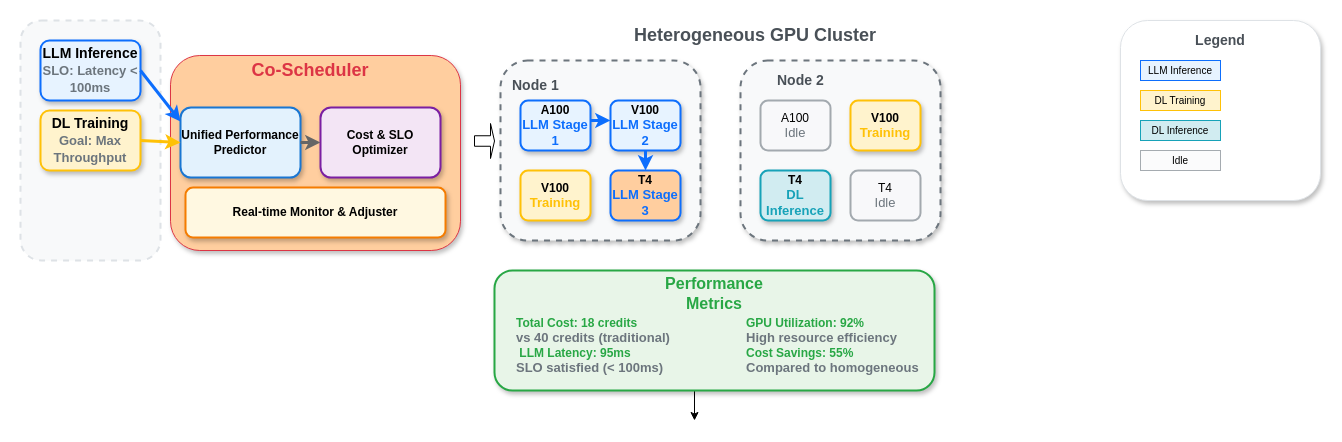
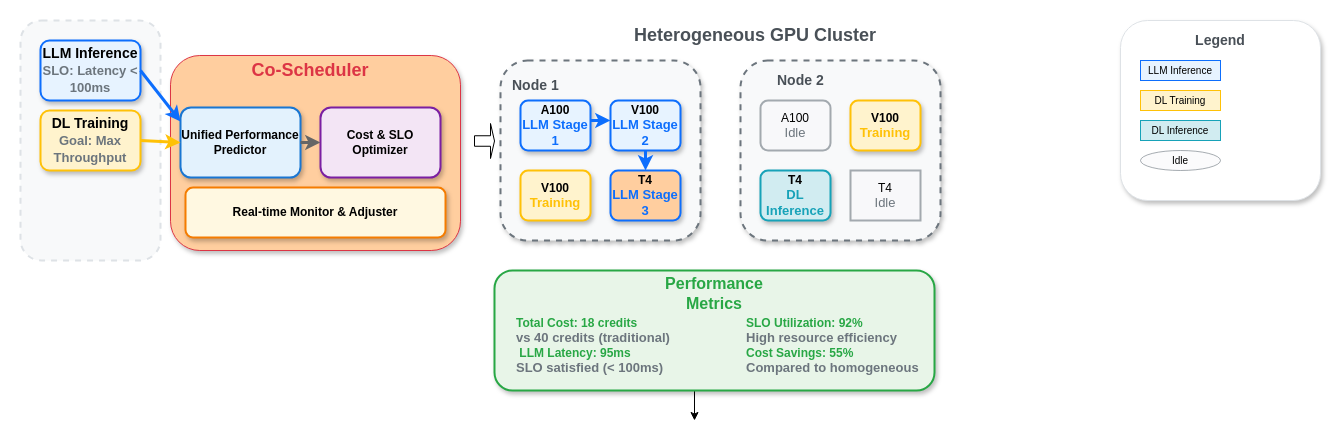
- <mxCell id="40" value="Idle" style="rounded=0;whiteSpace=wrap;html=1;fillColor=#f8f9fa;strokeColor=#6c757d;fontSize=10;strokeWidth=1;opacity=60;" parent="1" vertex="1"><mxGeometry x="1140" y="150" width="80" height="20" as="geometry" /></mxCell>
+ <mxCell id="40" value="Idle" style="ellipse;whiteSpace=wrap;html=1;fillColor=#f8f9fa;strokeColor=#6c757d;fontSize=10;strokeWidth=1;opacity=60;" parent="1" vertex="1"><mxGeometry x="1140" y="150" width="80" height="20" as="geometry" /></mxCell>
- <mxCell id="25" value="T4&lt;br&gt;&lt;font size=&quot;2&quot; color=&quot;#6c757d&quot;&gt;Idle&lt;/font&gt;" style="rounded=1;whiteSpace=wrap;html=1;fillColor=#f8f9fa;strokeColor=#6c757d;fontSize=12;fontStyle=0;strokeWidth=2;opacity=60;" parent="1" vertex="1"><mxGeometry x="850" y="170" width="70" height="50" as="geometry" /></mxCell>
+ <mxCell id="25" value="T4&lt;br&gt;&lt;font size=&quot;2&quot; color=&quot;#6c757d&quot;&gt;Idle&lt;/font&gt;" style="whiteSpace=wrap;html=1;fillColor=#f8f9fa;strokeColor=#6c757d;fontSize=12;fontStyle=0;strokeWidth=2;opacity=60;rounded=0;" parent="1" vertex="1"><mxGeometry x="850" y="170" width="70" height="50" as="geometry" /></mxCell>
- <mxCell id="33" value="GPU Utilization: 92%&lt;br&gt;&lt;font size=&quot;2&quot; color=&quot;#6c757d&quot;&gt;High resource efficiency&lt;/font&gt;" style="text;html=1;strokeColor=none;fillColor=none;align=left;verticalAlign=middle;whiteSpace=wrap;rounded=0;fontSize=12;fontStyle=1;fontColor=#28a745;" parent="1" vertex="1"><mxGeometry x="744" y="315" width="180" height="30" as="geometry" /></mxCell>
+ <mxCell id="33" value="SLO Utilization: 92%&lt;br&gt;&lt;font size=&quot;2&quot; color=&quot;#6c757d&quot;&gt;High resource efficiency&lt;/font&gt;" style="text;html=1;strokeColor=none;fillColor=none;align=left;verticalAlign=middle;whiteSpace=wrap;rounded=0;fontSize=12;fontStyle=1;fontColor=#28a745;" parent="1" vertex="1"><mxGeometry x="744" y="315" width="180" height="30" as="geometry" /></mxCell>
